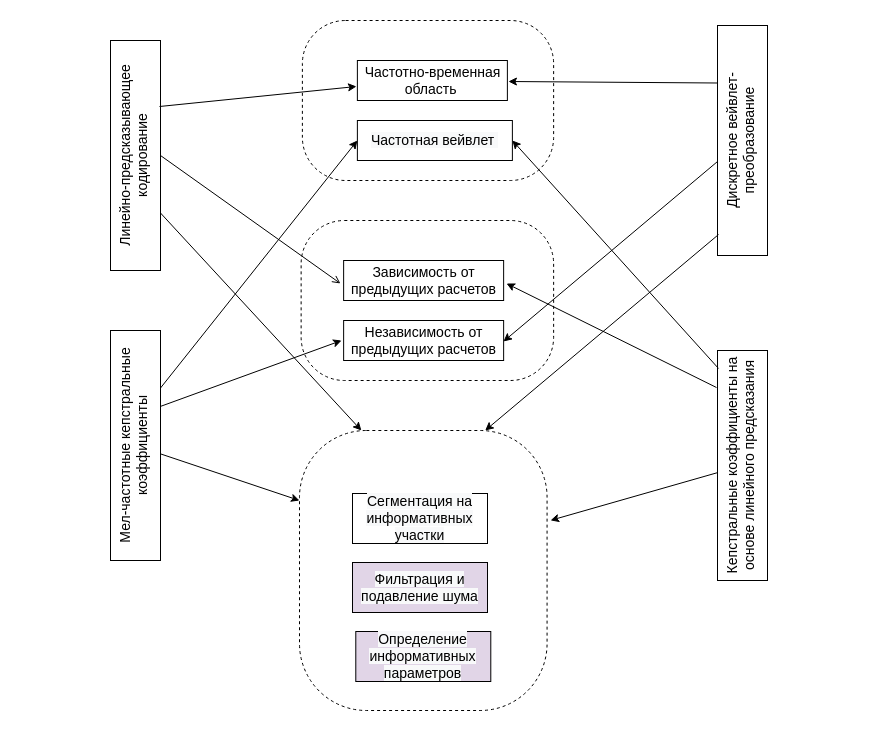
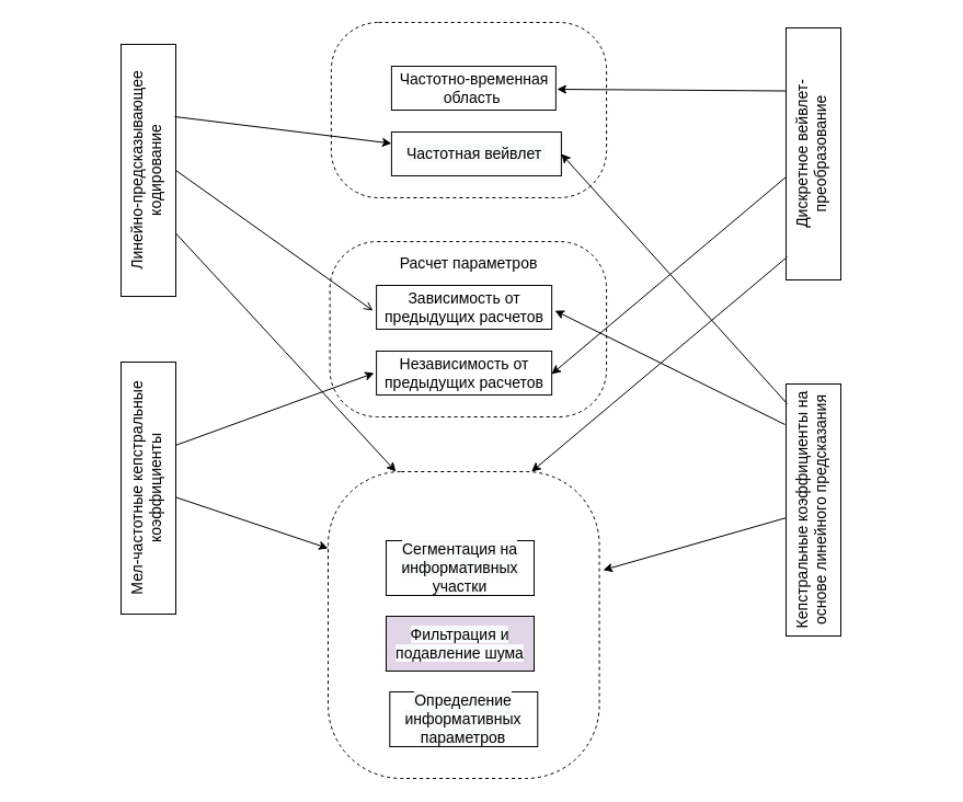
- <mxCell id="21" value="" style="endArrow=classic;html=1;fontSize=14;entryX=-0.006;entryY=0.65;entryDx=0;entryDy=0;entryPerimeter=0;exitX=0.713;exitY=0.98;exitDx=0;exitDy=0;exitPerimeter=0;" edge="1" parent="1" source="5" target="11"><mxGeometry width="50" height="50" relative="1" as="geometry"><mxPoint x="490" y="390" as="sourcePoint" /><mxPoint x="540" y="340" as="targetPoint" /></mxGeometry></mxCell>
+ <mxCell id="21" value="" style="endArrow=classic;html=1;fontSize=14;exitX=0.713;exitY=0.98;exitDx=0;exitDy=0;exitPerimeter=0;" edge="1" parent="1" source="5" target="15"><mxGeometry width="50" height="50" relative="1" as="geometry"><mxPoint x="490" y="390" as="sourcePoint" /><mxPoint x="540" y="340" as="targetPoint" /></mxGeometry></mxCell>
+ <mxCell id="16" value="Расчет параметров" style="text;html=1;align=center;verticalAlign=middle;resizable=0;points=[];autosize=1;fontSize=14;" vertex="1" parent="1"><mxGeometry x="356.88" y="230" width="140" height="20" as="geometry" /></mxCell>
- <mxCell id="19" value="" style="endArrow=classic;html=1;fontSize=14;entryX=0;entryY=0.5;entryDx=0;entryDy=0;exitX=0.75;exitY=1;exitDx=0;exitDy=0;" edge="1" parent="1" source="6" target="15"><mxGeometry width="50" height="50" relative="1" as="geometry"><mxPoint x="490" y="390" as="sourcePoint" /><mxPoint x="540" y="340" as="targetPoint" /></mxGeometry></mxCell>
- <mxCell id="14" value="&lt;span style=&quot;color: rgb(0 , 0 , 0) ; font-family: &amp;#34;helvetica&amp;#34; ; font-size: 14px ; font-style: normal ; font-weight: 400 ; letter-spacing: normal ; text-align: center ; text-indent: 0px ; text-transform: none ; word-spacing: 0px ; background-color: rgb(248 , 249 , 250) ; display: inline ; float: none&quot;&gt;Определение информативных параметров&lt;/span&gt;" style="rounded=0;whiteSpace=wrap;html=1;strokeColor=#000000;fontSize=14;align=center;fillColor=#e1d5e7;" vertex="1" parent="1"><mxGeometry x="355.29" y="631" width="135" height="50" as="geometry" /></mxCell>
+ <mxCell id="14" value="&lt;span style=&quot;color: rgb(0 , 0 , 0) ; font-family: &amp;#34;helvetica&amp;#34; ; font-size: 14px ; font-style: normal ; font-weight: 400 ; letter-spacing: normal ; text-align: center ; text-indent: 0px ; text-transform: none ; word-spacing: 0px ; background-color: rgb(248 , 249 , 250) ; display: inline ; float: none&quot;&gt;Определение информативных параметров&lt;/span&gt;" style="rounded=0;whiteSpace=wrap;html=1;strokeColor=#000000;fontSize=14;align=center;" vertex="1" parent="1"><mxGeometry x="355.29" y="631" width="135" height="50" as="geometry" /></mxCell>
